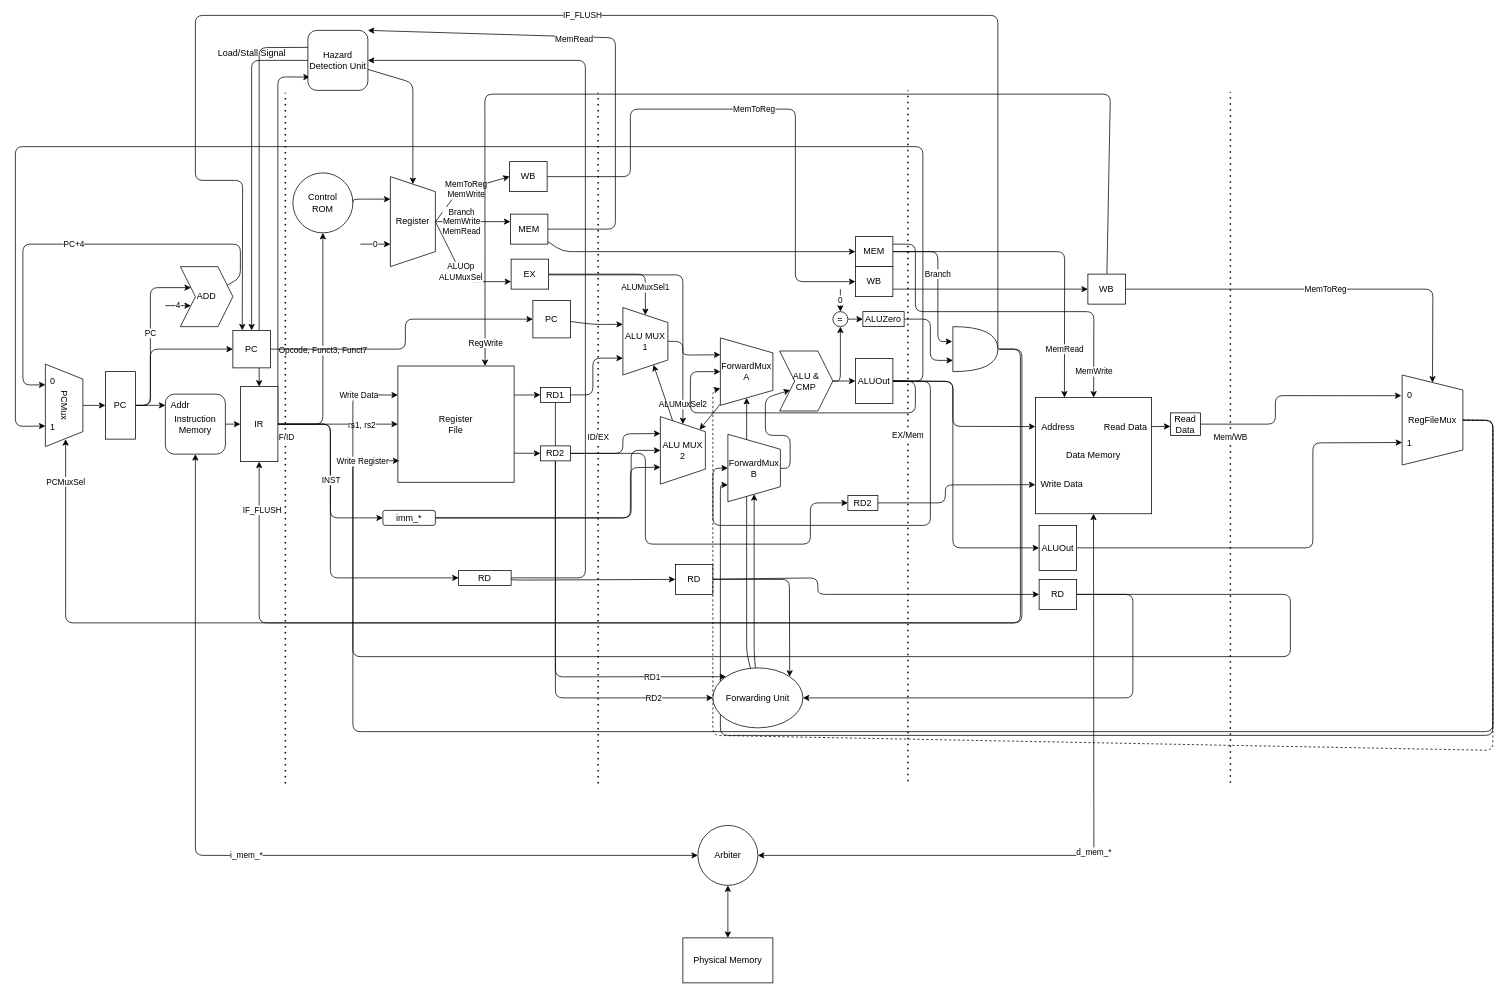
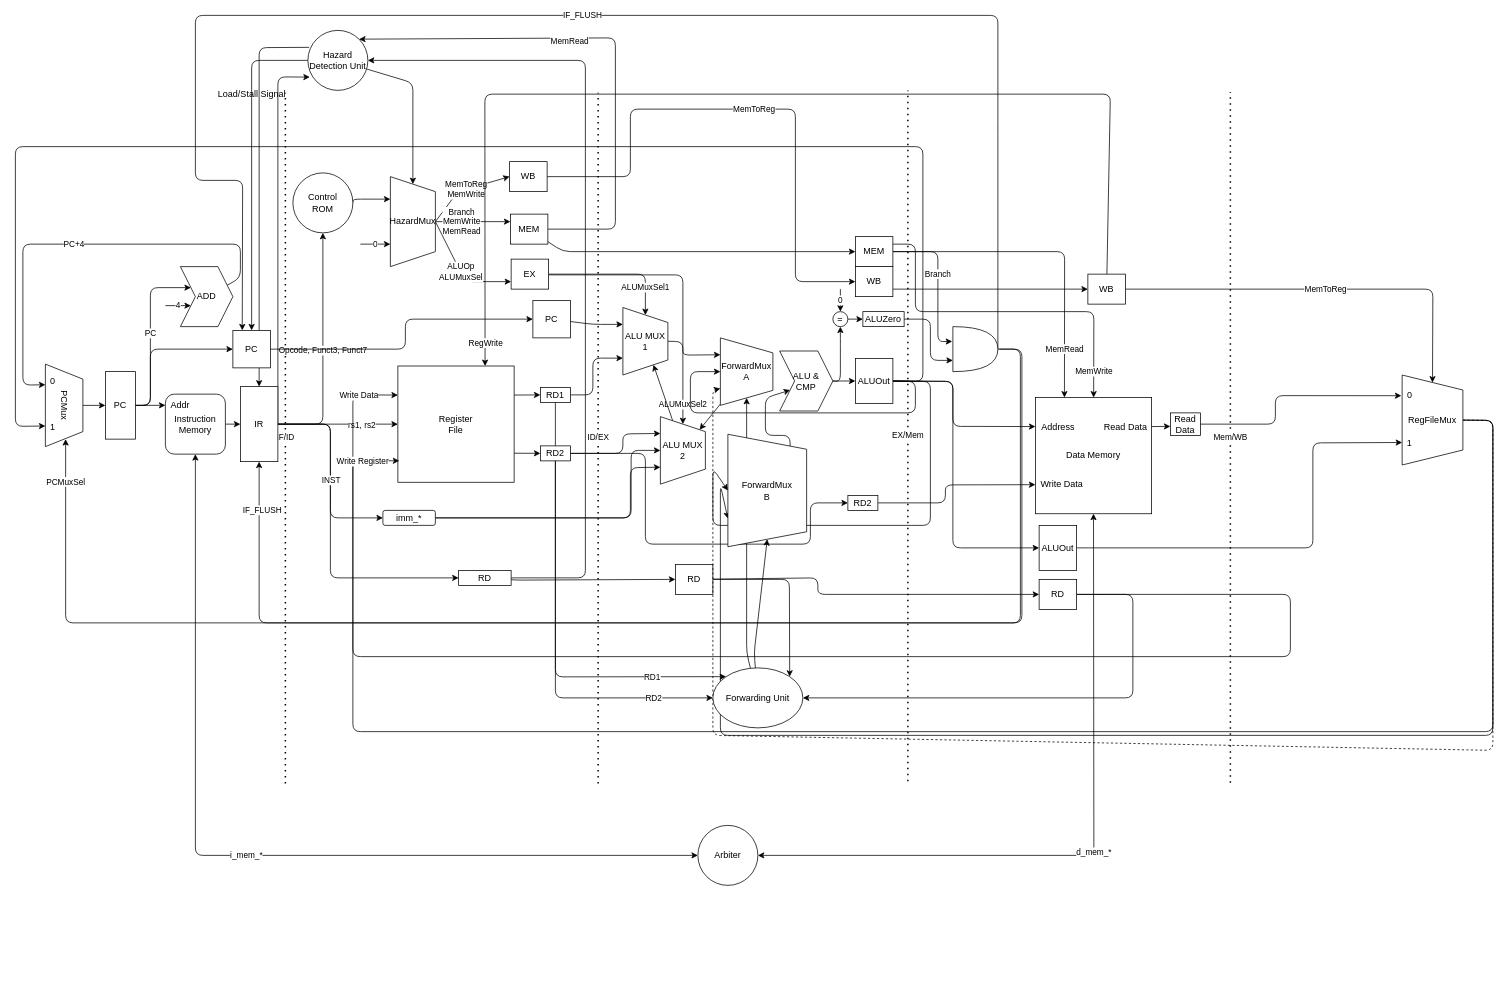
- <mxCell id="129" value="Load/Stall Signal" style="text;html=1;align=center;verticalAlign=middle;resizable=0;points=[];autosize=1;strokeColor=none;fillColor=none;" parent="1" vertex="1"><mxGeometry x="280" y="60" width="110" height="20" as="geometry" /></mxCell>
+ <mxCell id="129" value="Load/Stall Signal" style="text;html=1;align=center;verticalAlign=middle;resizable=0;points=[];autosize=1;strokeColor=none;fillColor=none;" parent="1" vertex="1"><mxGeometry x="280" y="115" width="110" height="20" as="geometry" /></mxCell>
- <mxCell id="128" value="Hazard Detection Unit" style="whiteSpace=wrap;html=1;aspect=fixed;rounded=1;" parent="1" vertex="1"><mxGeometry x="410" y="40" width="80" height="80" as="geometry" /></mxCell>
+ <mxCell id="128" value="Hazard Detection Unit" style="ellipse;whiteSpace=wrap;html=1;aspect=fixed;" parent="1" vertex="1"><mxGeometry x="410" y="40" width="80" height="80" as="geometry" /></mxCell>
- <mxCell id="125" value="Register" style="shape=trapezoid;perimeter=trapezoidPerimeter;whiteSpace=wrap;html=1;fixedSize=1;direction=south;" parent="1" vertex="1"><mxGeometry x="520" y="235" width="60" height="120" as="geometry" /></mxCell>
+ <mxCell id="125" value="HazardMux" style="shape=trapezoid;perimeter=trapezoidPerimeter;whiteSpace=wrap;html=1;fixedSize=1;direction=south;" parent="1" vertex="1"><mxGeometry x="520" y="235" width="60" height="120" as="geometry" /></mxCell>
- <mxCell id="134" value="ForwardMux&lt;br&gt;B" style="shape=trapezoid;perimeter=trapezoidPerimeter;whiteSpace=wrap;html=1;fixedSize=1;direction=south;" parent="1" vertex="1"><mxGeometry x="970" y="578.5" width="70" height="90" as="geometry" /></mxCell>
+ <mxCell id="134" value="ForwardMux&lt;br&gt;B" style="shape=trapezoid;perimeter=trapezoidPerimeter;whiteSpace=wrap;html=1;fixedSize=1;direction=south;" parent="1" vertex="1"><mxGeometry x="970" y="578.5" width="105" height="150" as="geometry" /></mxCell>
- <mxCell id="143" value="" style="endArrow=classic;startArrow=classic;html=1;entryX=0.5;entryY=1;entryDx=0;entryDy=0;exitX=0.5;exitY=0;exitDx=0;exitDy=0;" edge="1" parent="1" source="142" target="139"><mxGeometry width="50" height="50" relative="1" as="geometry"><mxPoint x="850" y="1110" as="sourcePoint" /><mxPoint x="900" y="1060" as="targetPoint" /></mxGeometry></mxCell>
- <mxCell id="142" value="Physical Memory" style="rounded=0;whiteSpace=wrap;html=1;" vertex="1" parent="1"><mxGeometry x="910" y="1250" width="120" height="60" as="geometry" /></mxCell>
